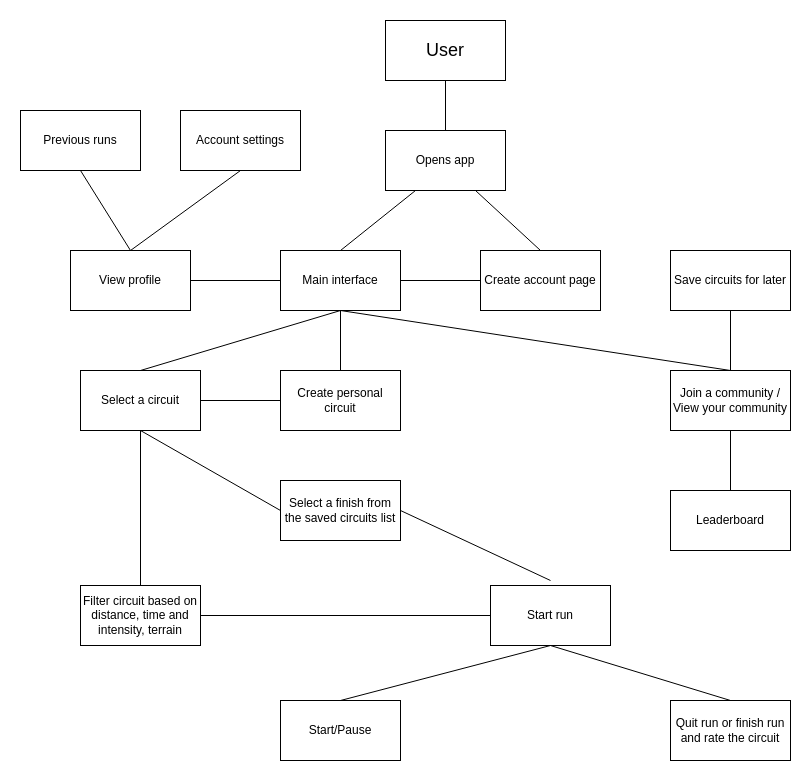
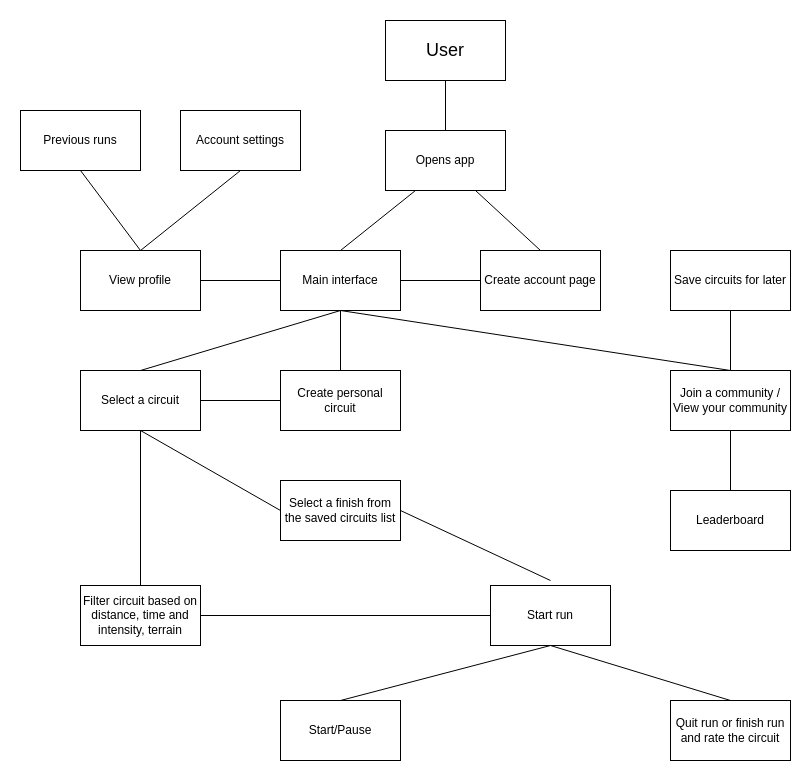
- <mxCell id="10" value="View profile" style="rounded=0;whiteSpace=wrap;html=1;" parent="1" vertex="1"><mxGeometry x="70" y="250" width="120" height="60" as="geometry" /></mxCell>
+ <mxCell id="10" value="View profile" style="rounded=0;whiteSpace=wrap;html=1;" parent="1" vertex="1"><mxGeometry x="80" y="250" width="120" height="60" as="geometry" /></mxCell>
